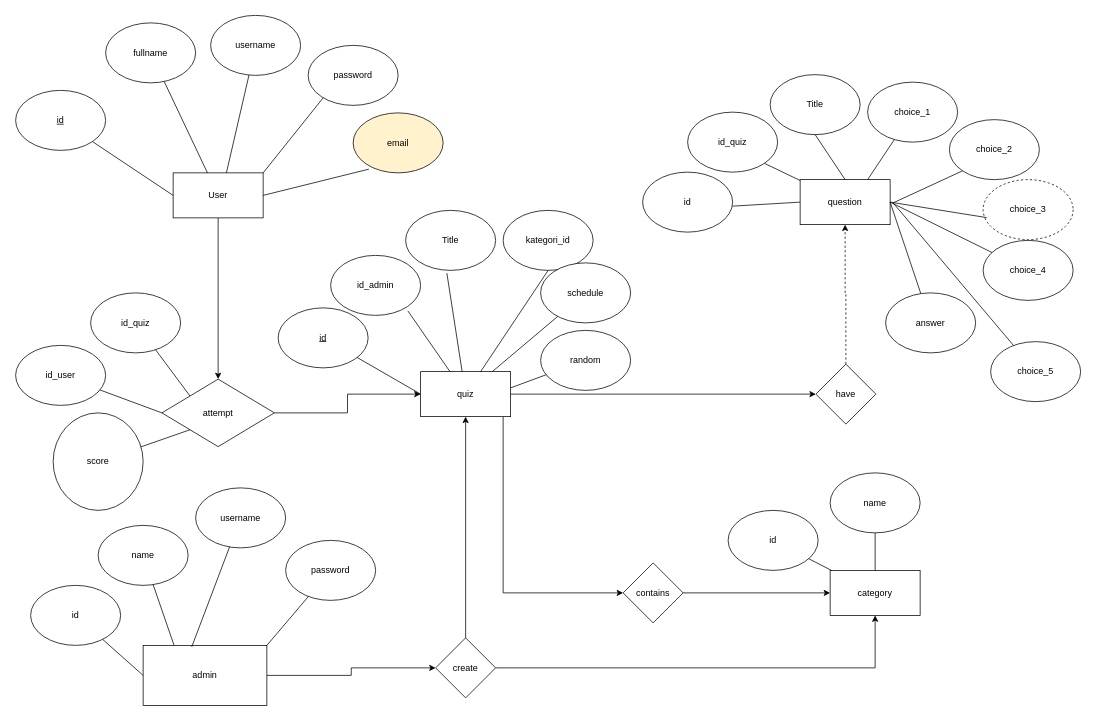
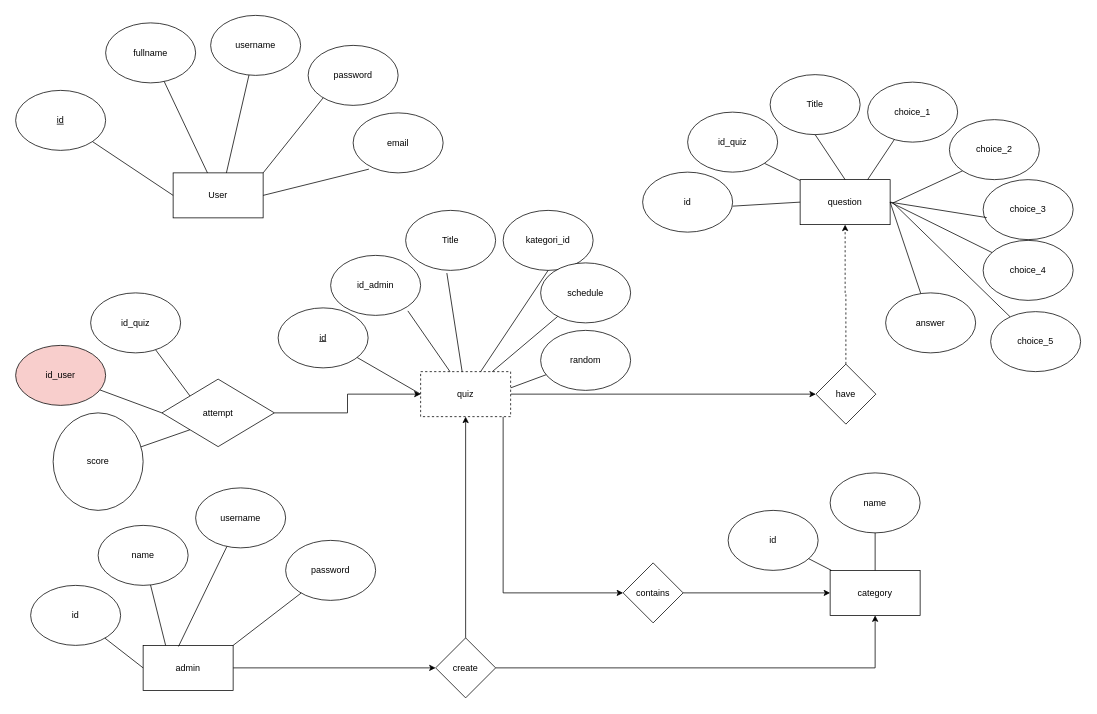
- <mxCell id="8" value="email" style="ellipse;whiteSpace=wrap;html=1;fillColor=#fff2cc;" vertex="1" parent="1"><mxGeometry x="470" y="150" width="120" height="80" as="geometry" /></mxCell>
+ <mxCell id="8" value="email" style="ellipse;whiteSpace=wrap;html=1;" vertex="1" parent="1"><mxGeometry x="470" y="150" width="120" height="80" as="geometry" /></mxCell>
- <mxCell id="45" value="choice_3" style="ellipse;whiteSpace=wrap;html=1;dashed=1;" vertex="1" parent="1"><mxGeometry x="1310" y="239" width="120" height="80" as="geometry" /></mxCell>
+ <mxCell id="45" value="choice_3" style="ellipse;whiteSpace=wrap;html=1;" vertex="1" parent="1"><mxGeometry x="1310" y="239" width="120" height="80" as="geometry" /></mxCell>
- <mxCell id="2" style="edgeStyle=orthogonalEdgeStyle;rounded=0;orthogonalLoop=1;jettySize=auto;html=1;" edge="1" parent="1" source="3" target="30"><mxGeometry relative="1" as="geometry" /></mxCell>
- <mxCell id="47" value="choice_5" style="ellipse;whiteSpace=wrap;html=1;" vertex="1" parent="1"><mxGeometry x="1320" y="455" width="120" height="80" as="geometry" /></mxCell>
+ <mxCell id="47" value="choice_5" style="ellipse;whiteSpace=wrap;html=1;" vertex="1" parent="1"><mxGeometry x="1320" y="415" width="120" height="80" as="geometry" /></mxCell>
- <mxCell id="70" value="id_user" style="ellipse;whiteSpace=wrap;html=1;" vertex="1" parent="1"><mxGeometry x="20" y="460" width="120" height="80" as="geometry" /></mxCell>
+ <mxCell id="70" value="id_user" style="ellipse;whiteSpace=wrap;html=1;fillColor=#f8cecc;" vertex="1" parent="1"><mxGeometry x="20" y="460" width="120" height="80" as="geometry" /></mxCell>
- <mxCell id="16" value="quiz" style="rounded=0;whiteSpace=wrap;html=1;" vertex="1" parent="1"><mxGeometry x="560" y="495" width="120" height="60" as="geometry" /></mxCell>
+ <mxCell id="16" value="quiz" style="rounded=0;whiteSpace=wrap;html=1;dashed=1;" vertex="1" parent="1"><mxGeometry x="560" y="495" width="120" height="60" as="geometry" /></mxCell>
- <mxCell id="56" value="admin" style="rounded=0;whiteSpace=wrap;html=1;" vertex="1" parent="1"><mxGeometry x="190" y="860" width="165" height="80" as="geometry" /></mxCell>
+ <mxCell id="56" value="admin" style="rounded=0;whiteSpace=wrap;html=1;" vertex="1" parent="1"><mxGeometry x="190" y="860" width="120" height="60" as="geometry" /></mxCell>
